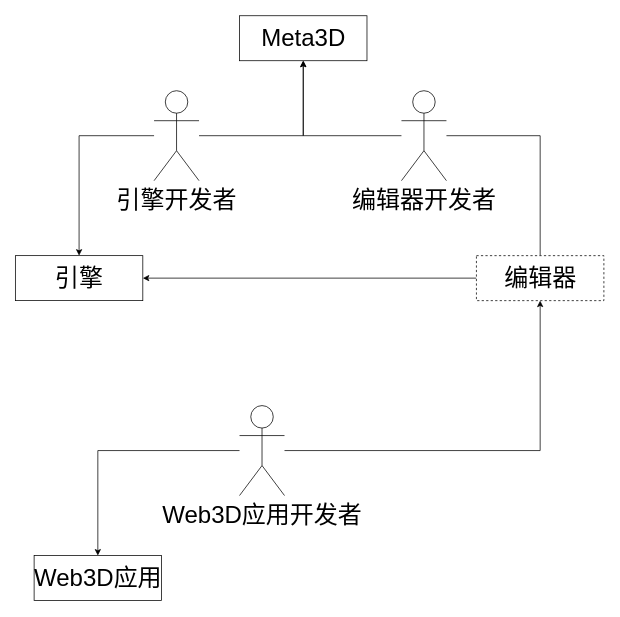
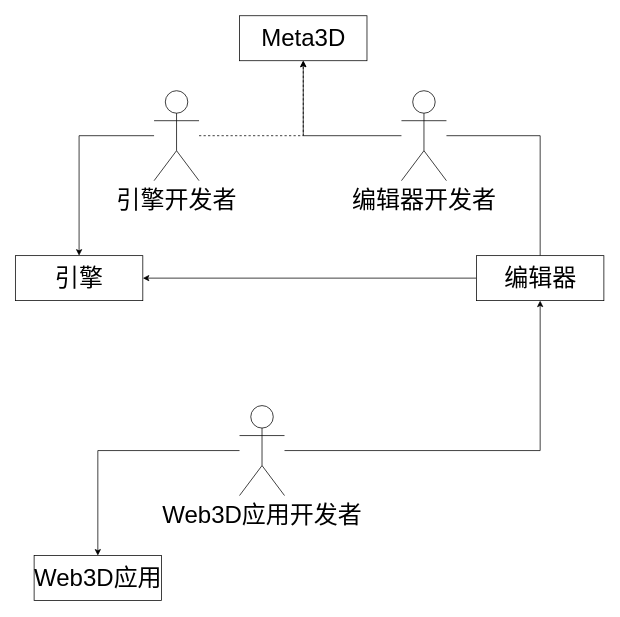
- <mxCell id="2" style="edgeStyle=orthogonalEdgeStyle;rounded=0;orthogonalLoop=1;jettySize=auto;html=1;entryX=0.5;entryY=1;entryDx=0;entryDy=0;" edge="1" parent="1" source="4" target="5"><mxGeometry relative="1" as="geometry" /></mxCell>
+ <mxCell id="2" style="edgeStyle=orthogonalEdgeStyle;rounded=0;orthogonalLoop=1;jettySize=auto;html=1;entryX=0.5;entryY=1;entryDx=0;entryDy=0;dashed=1;" edge="1" parent="1" source="4" target="5"><mxGeometry relative="1" as="geometry" /></mxCell>
- <mxCell id="14" value="编辑器" style="html=1;fontSize=32;dashed=1;" vertex="1" parent="1"><mxGeometry x="635" y="340" width="170" height="60" as="geometry" /></mxCell>
+ <mxCell id="14" value="编辑器" style="html=1;fontSize=32;" vertex="1" parent="1"><mxGeometry x="635" y="340" width="170" height="60" as="geometry" /></mxCell>
